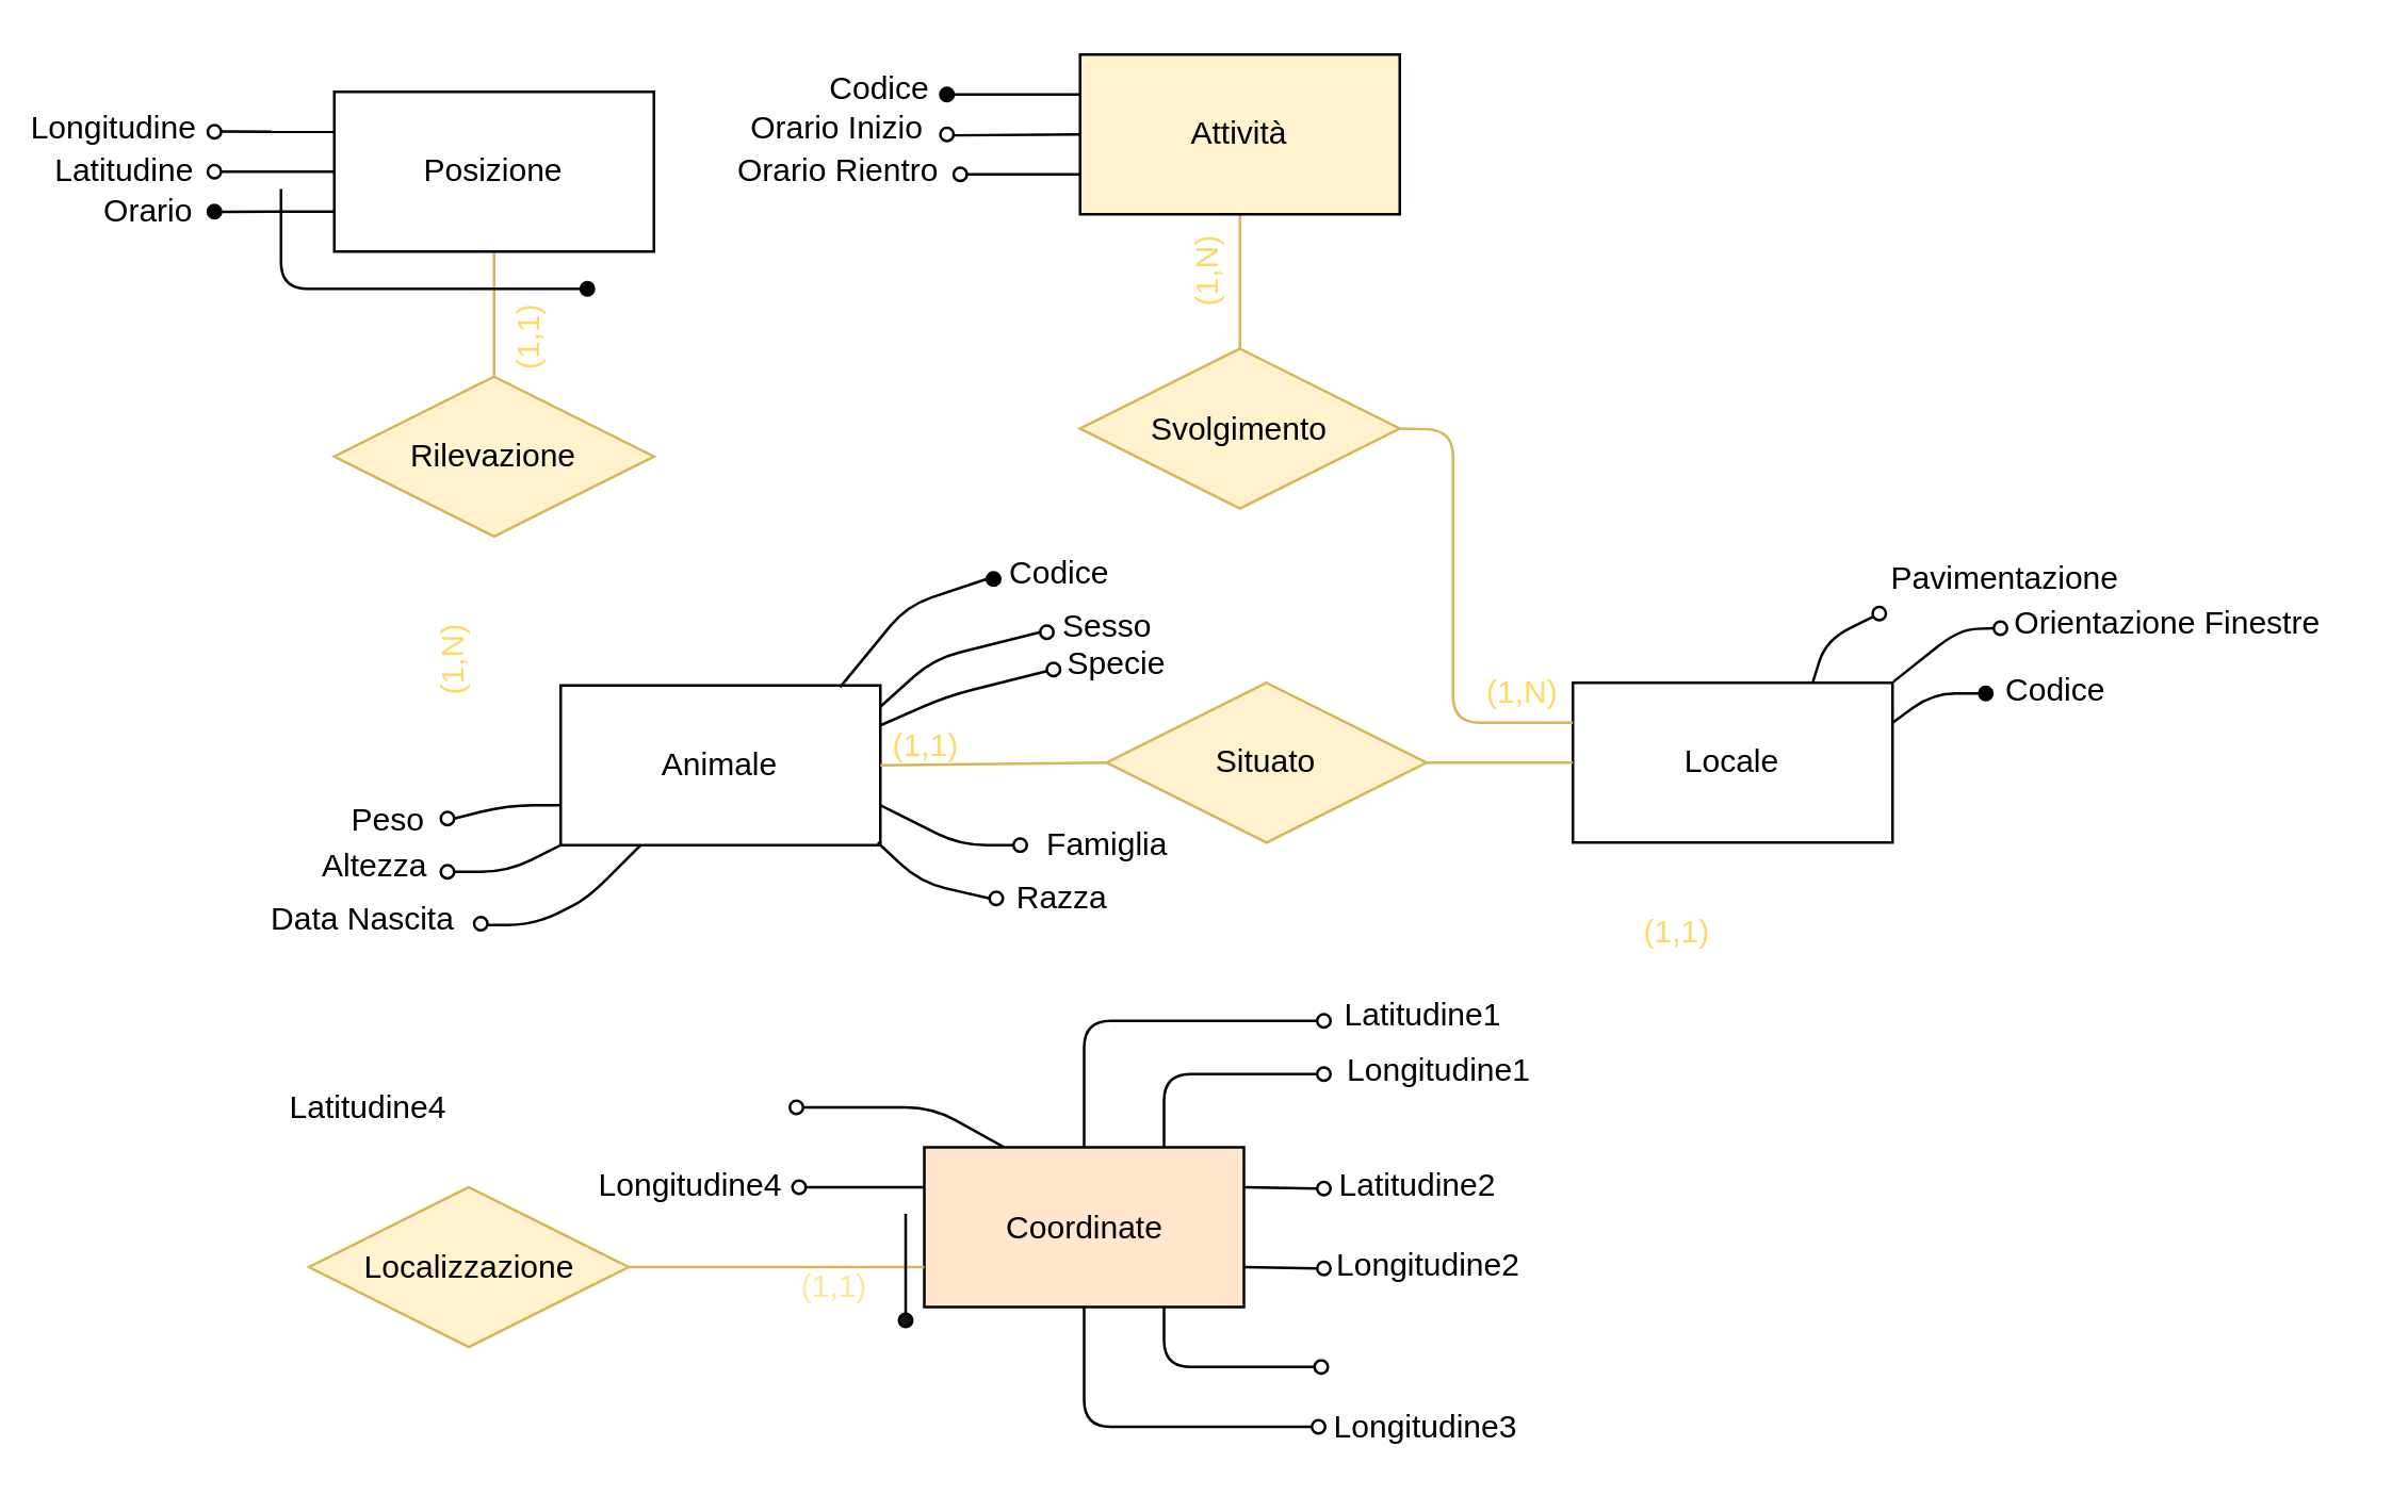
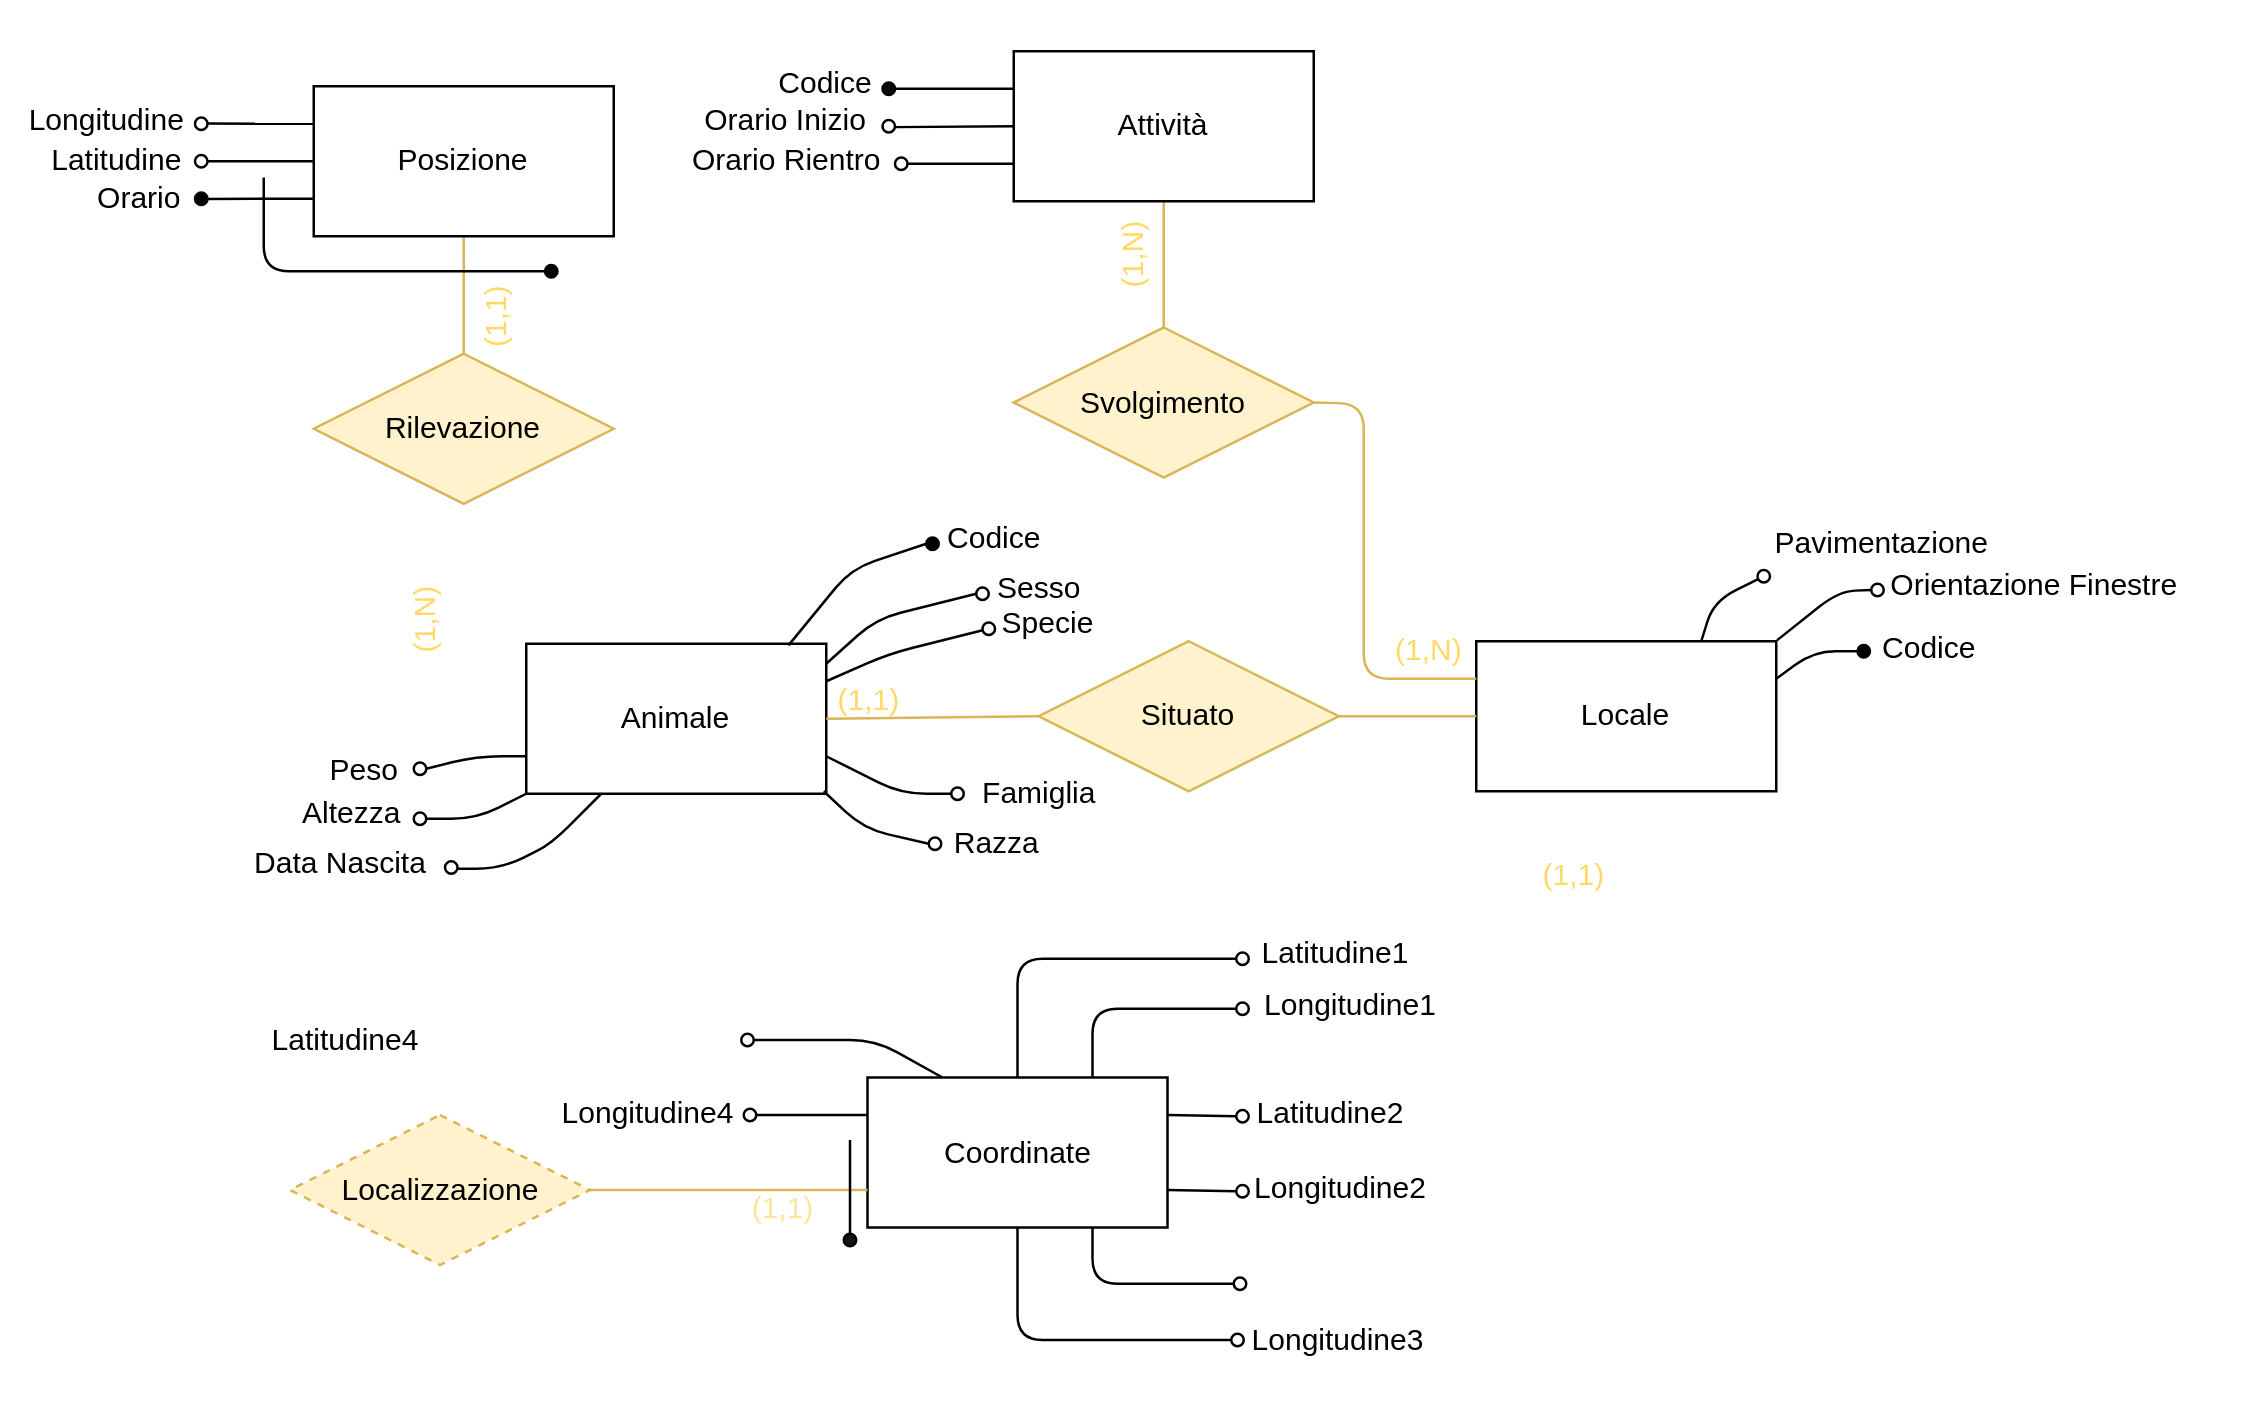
- <mxCell id="13" value="Attività" style="rounded=0;whiteSpace=wrap;html=1;fillColor=#fff2cc;" parent="1" vertex="1"><mxGeometry x="405" y="20" width="120" height="60" as="geometry" /></mxCell>
+ <mxCell id="13" value="Attività" style="rounded=0;whiteSpace=wrap;html=1;" parent="1" vertex="1"><mxGeometry x="405" y="20" width="120" height="60" as="geometry" /></mxCell>
- <mxCell id="64" value="Coordinate" style="rounded=0;whiteSpace=wrap;html=1;fillColor=#ffe6cc;" parent="1" vertex="1"><mxGeometry x="346.5" y="430.5" width="120" height="60" as="geometry" /></mxCell>
+ <mxCell id="64" value="Coordinate" style="rounded=0;whiteSpace=wrap;html=1;" parent="1" vertex="1"><mxGeometry x="346.5" y="430.5" width="120" height="60" as="geometry" /></mxCell>
- <mxCell id="88" value="Localizzazione" style="rhombus;whiteSpace=wrap;html=1;strokeColor=#d6b656;fillColor=#fff2cc;" parent="1" vertex="1"><mxGeometry x="115.5" y="445.5" width="120" height="60" as="geometry" /></mxCell>
+ <mxCell id="88" value="Localizzazione" style="rhombus;whiteSpace=wrap;html=1;strokeColor=#d6b656;fillColor=#fff2cc;dashed=1;" parent="1" vertex="1"><mxGeometry x="115.5" y="445.5" width="120" height="60" as="geometry" /></mxCell>
